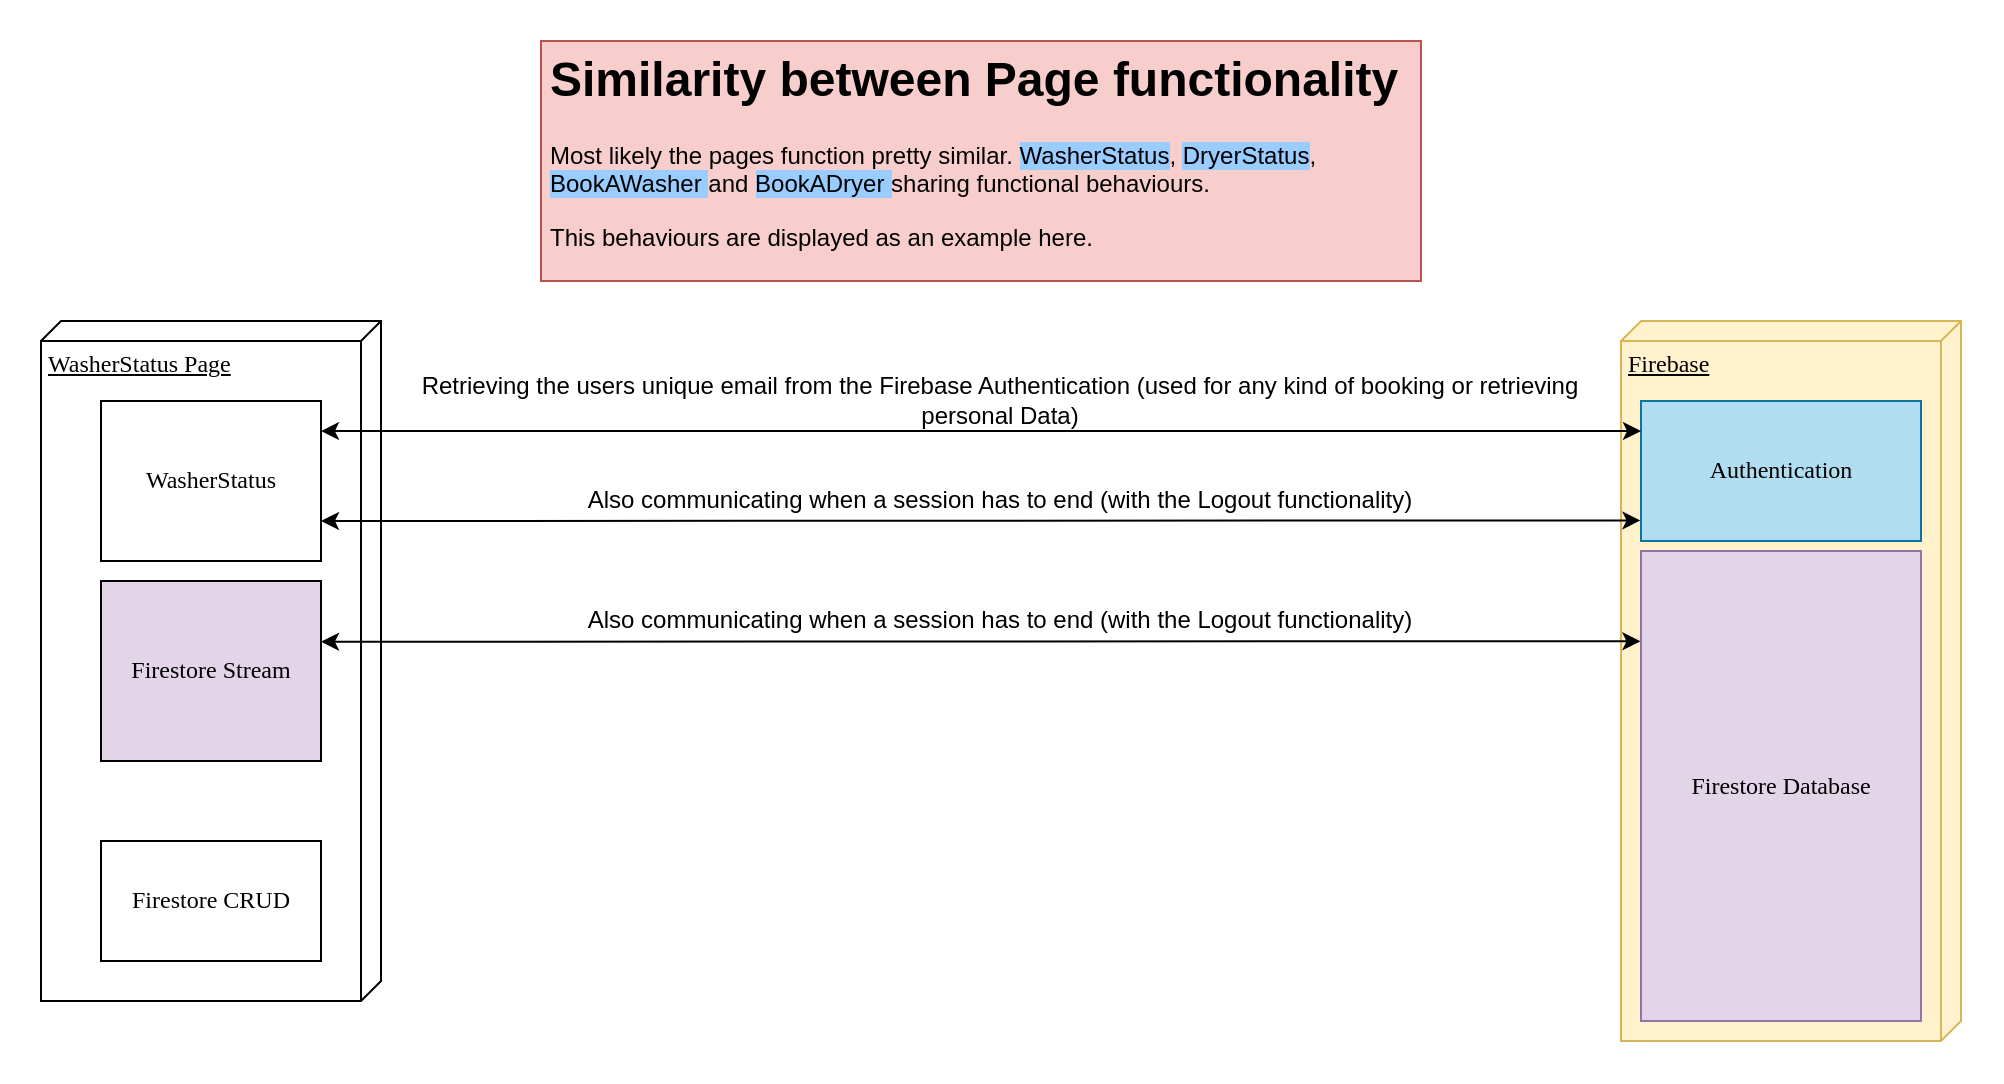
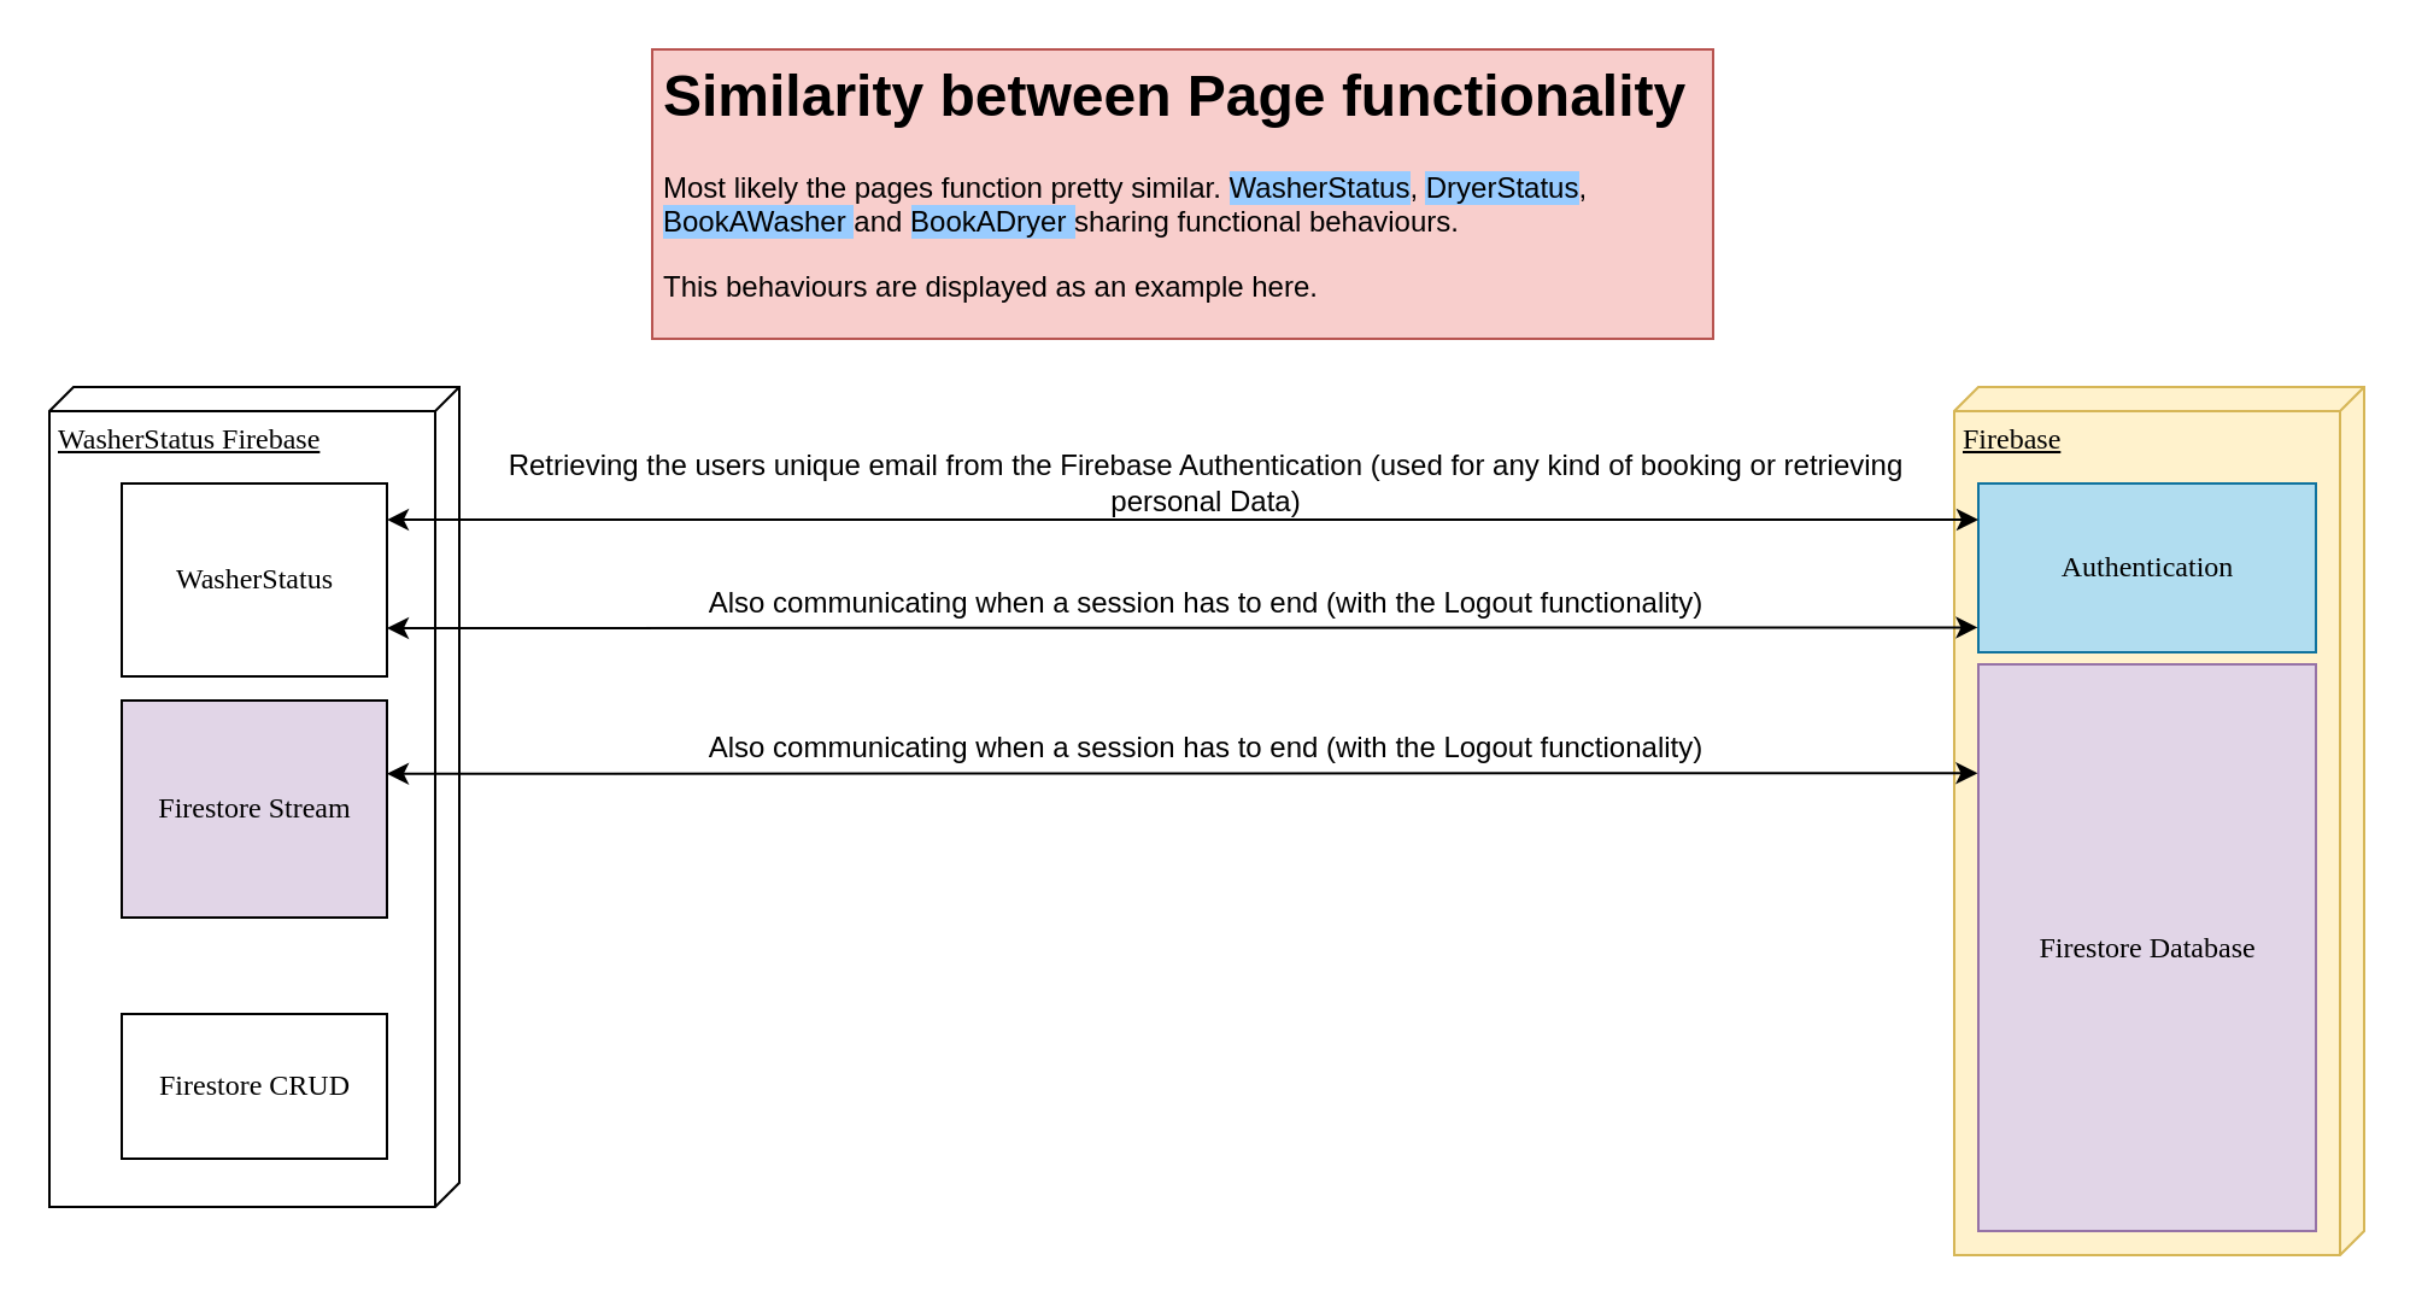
- <mxCell id="2" value="WasherStatus Page" style="verticalAlign=top;align=left;spacingTop=8;spacingLeft=2;spacingRight=12;shape=cube;size=10;direction=south;fontStyle=4;html=1;rounded=0;shadow=0;comic=0;labelBackgroundColor=none;strokeWidth=1;fontFamily=Verdana;fontSize=12" vertex="1" parent="1"><mxGeometry x="20" y="160" width="170" height="340" as="geometry" /></mxCell>
+ <mxCell id="2" value="WasherStatus Firebase" style="verticalAlign=top;align=left;spacingTop=8;spacingLeft=2;spacingRight=12;shape=cube;size=10;direction=south;fontStyle=4;html=1;rounded=0;shadow=0;comic=0;labelBackgroundColor=none;strokeWidth=1;fontFamily=Verdana;fontSize=12" vertex="1" parent="1"><mxGeometry x="20" y="160" width="170" height="340" as="geometry" /></mxCell>
